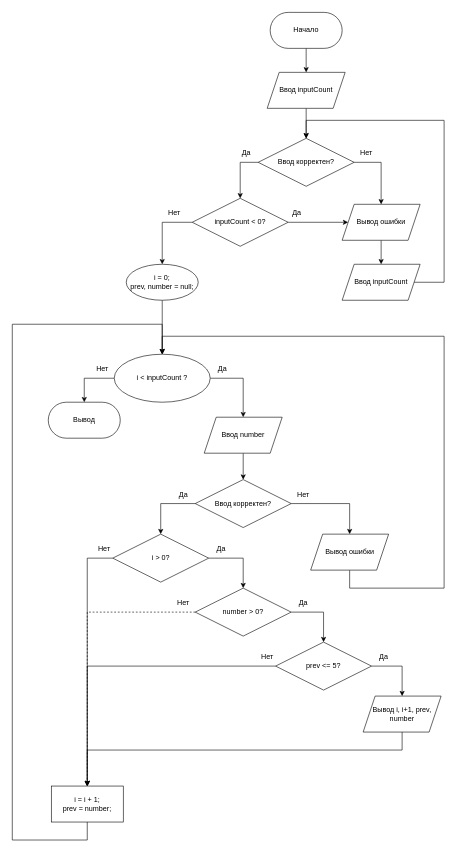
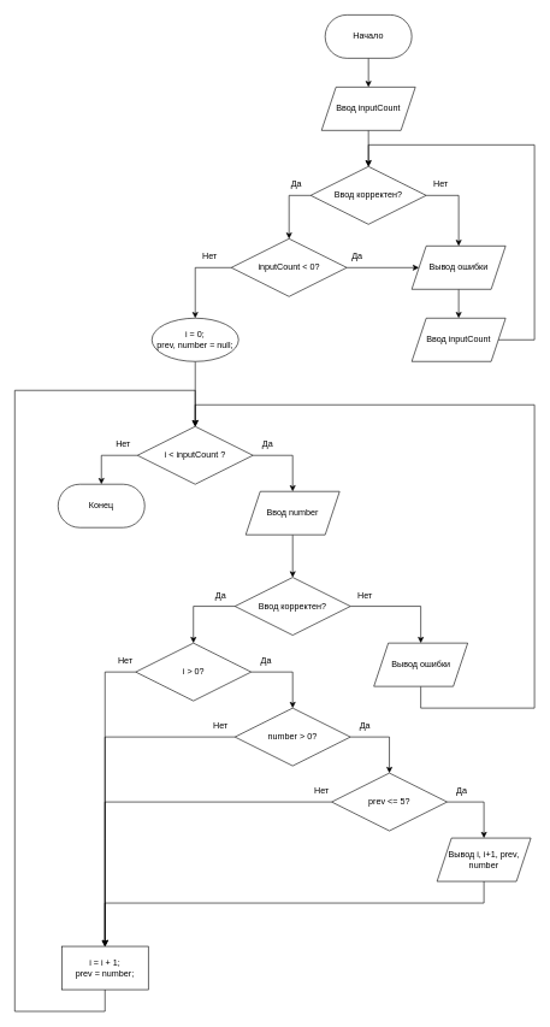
- <mxCell id="24" value="i &amp;lt; inputCount ?" style="ellipse;whiteSpace=wrap;html=1;" vertex="1" parent="1"><mxGeometry x="190" y="590" width="160" height="80" as="geometry" /></mxCell>
+ <mxCell id="24" value="i &amp;lt; inputCount ?" style="rhombus;whiteSpace=wrap;html=1;" vertex="1" parent="1"><mxGeometry x="190" y="590" width="160" height="80" as="geometry" /></mxCell>
- <mxCell id="25" value="Вывод" style="rounded=1;whiteSpace=wrap;html=1;arcSize=50;" vertex="1" parent="1"><mxGeometry x="80" y="670" width="120" height="60" as="geometry" /></mxCell>
+ <mxCell id="25" value="Конец" style="rounded=1;whiteSpace=wrap;html=1;arcSize=50;" vertex="1" parent="1"><mxGeometry x="80" y="670" width="120" height="60" as="geometry" /></mxCell>
- <mxCell id="28" value="Ввод number" style="shape=parallelogram;perimeter=parallelogramPerimeter;whiteSpace=wrap;html=1;fixedSize=1;" vertex="1" parent="1"><mxGeometry x="340" y="695" width="130" height="60" as="geometry" /></mxCell>
+ <mxCell id="28" value="Ввод number" style="shape=parallelogram;perimeter=parallelogramPerimeter;whiteSpace=wrap;html=1;fixedSize=1;" vertex="1" parent="1"><mxGeometry x="340" y="680" width="130" height="60" as="geometry" /></mxCell>
- <mxCell id="45" style="edgeStyle=orthogonalEdgeStyle;rounded=0;orthogonalLoop=1;jettySize=auto;html=1;entryX=0.5;entryY=0;entryDx=0;entryDy=0;dashed=1;" edge="1" parent="1" source="46" target="37"><mxGeometry relative="1" as="geometry"><Array as="points"><mxPoint x="145" y="1020" /><mxPoint x="145" y="1160" /></Array></mxGeometry></mxCell>
+ <mxCell id="45" style="edgeStyle=orthogonalEdgeStyle;rounded=0;orthogonalLoop=1;jettySize=auto;html=1;entryX=0.5;entryY=0;entryDx=0;entryDy=0;" edge="1" parent="1" source="46" target="37"><mxGeometry relative="1" as="geometry"><Array as="points"><mxPoint x="145" y="1020" /><mxPoint x="145" y="1160" /></Array></mxGeometry></mxCell>
